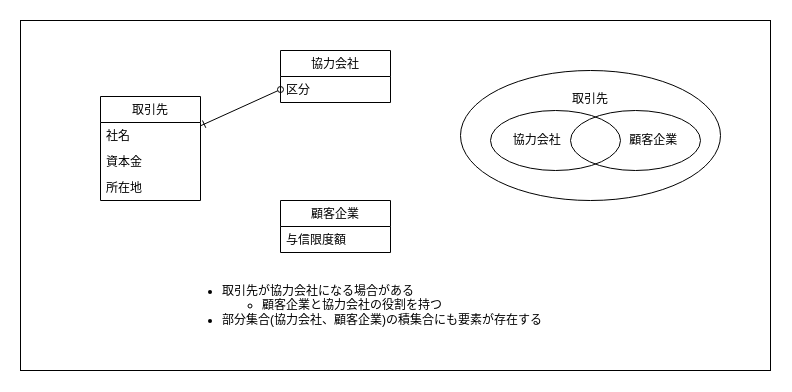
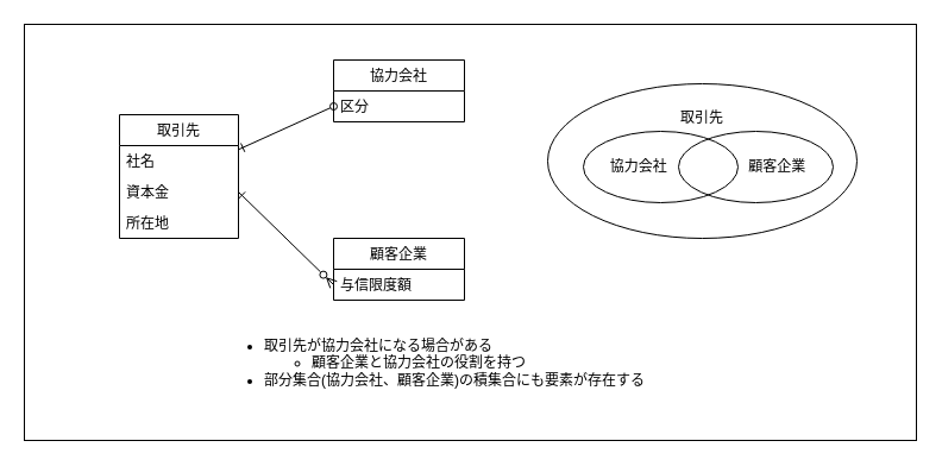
+ <mxCell id="13" style="edgeStyle=none;html=1;exitX=1;exitY=0.5;exitDx=0;exitDy=0;entryX=0;entryY=0.5;entryDx=0;entryDy=0;startArrow=ERone;startFill=0;endArrow=ERzeroToMany;endFill=0;" edge="1" parent="1" source="6" target="12"><mxGeometry relative="1" as="geometry" /></mxCell>
